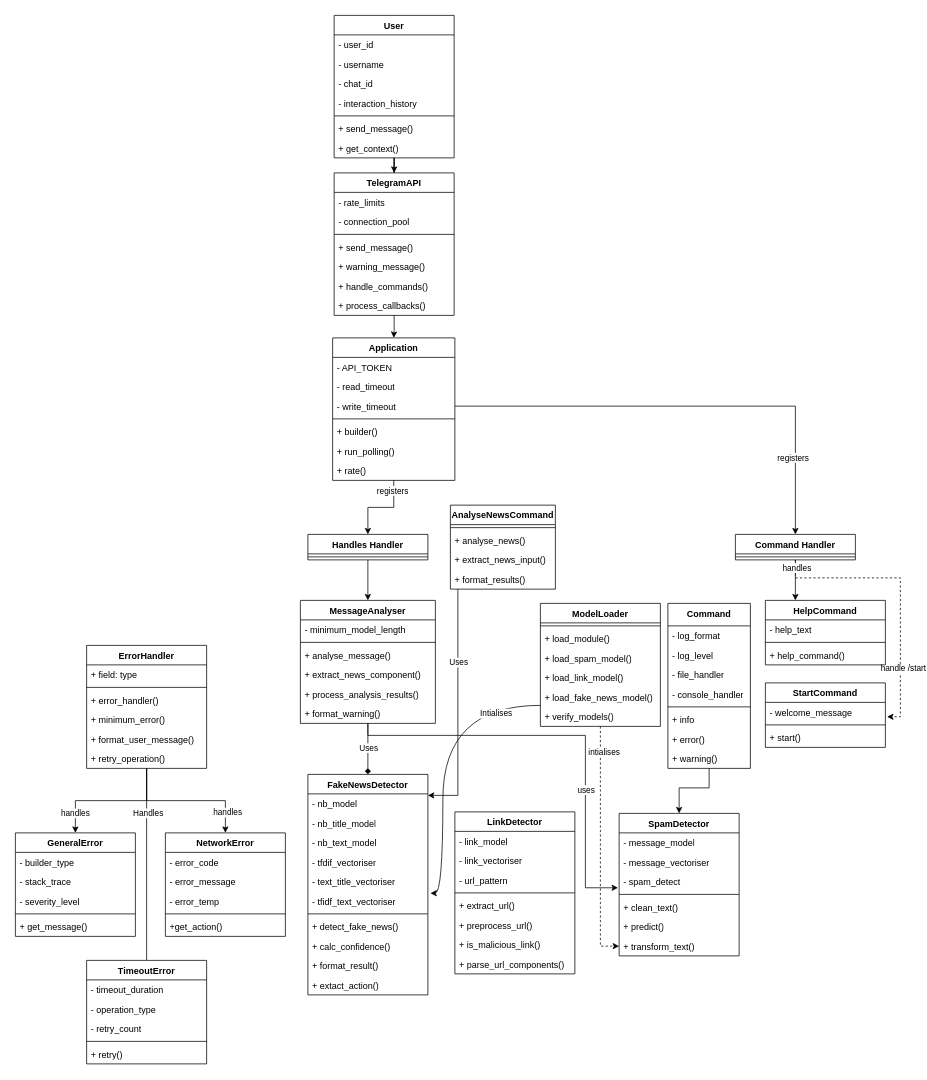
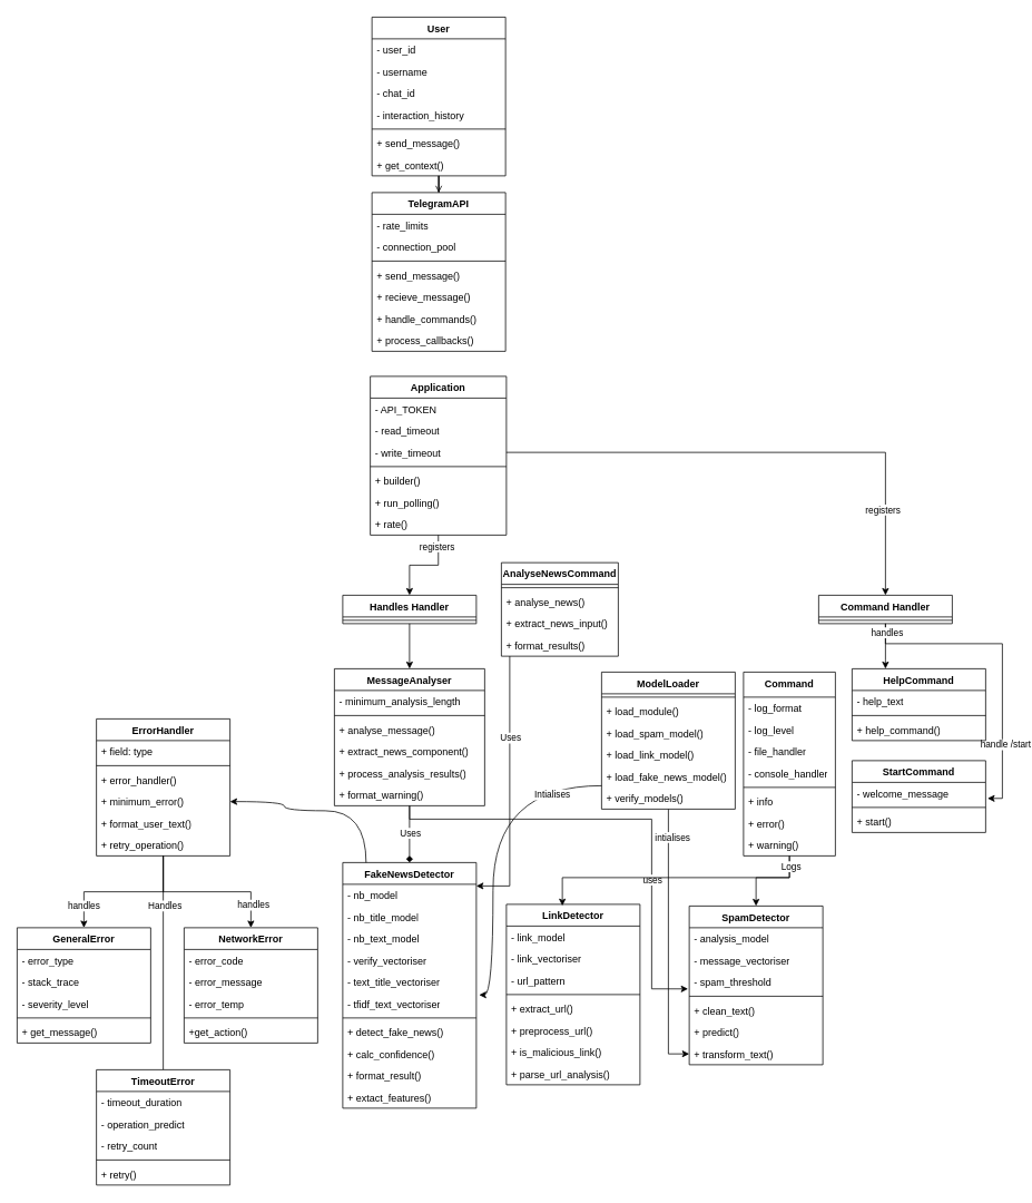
- <mxCell id="2" style="edgeStyle=orthogonalEdgeStyle;rounded=0;orthogonalLoop=1;jettySize=auto;html=1;entryX=0.5;entryY=0;entryDx=0;entryDy=0;" parent="1" source="3" target="11" edge="1"><mxGeometry relative="1" as="geometry" /></mxCell>
+ <mxCell id="2" style="edgeStyle=orthogonalEdgeStyle;rounded=0;orthogonalLoop=1;jettySize=auto;html=1;entryX=0.5;entryY=0;entryDx=0;entryDy=0;endArrow=open;" parent="1" source="3" target="11" edge="1"><mxGeometry relative="1" as="geometry" /></mxCell>
- <mxCell id="16" value="+ warning_message()" style="text;strokeColor=none;fillColor=none;align=left;verticalAlign=top;spacingLeft=4;spacingRight=4;overflow=hidden;rotatable=0;points=[[0,0.5],[1,0.5]];portConstraint=eastwest;whiteSpace=wrap;html=1;" parent="11" vertex="1"><mxGeometry y="112" width="160" height="26" as="geometry" /></mxCell>
+ <mxCell id="16" value="+ recieve_message()" style="text;strokeColor=none;fillColor=none;align=left;verticalAlign=top;spacingLeft=4;spacingRight=4;overflow=hidden;rotatable=0;points=[[0,0.5],[1,0.5]];portConstraint=eastwest;whiteSpace=wrap;html=1;" parent="11" vertex="1"><mxGeometry y="112" width="160" height="26" as="geometry" /></mxCell>
- <mxCell id="140" style="edgeStyle=orthogonalEdgeStyle;rounded=0;orthogonalLoop=1;jettySize=auto;html=1;entryX=0.5;entryY=0;entryDx=0;entryDy=0;" parent="1" source="11" target="21" edge="1"><mxGeometry relative="1" as="geometry" /></mxCell>
- <mxCell id="33" style="edgeStyle=orthogonalEdgeStyle;rounded=0;orthogonalLoop=1;jettySize=auto;html=1;entryX=1.014;entryY=0.738;entryDx=0;entryDy=0;entryPerimeter=0;dashed=1;" edge="1" parent="1" source="36" target="76"><mxGeometry relative="1" as="geometry"><Array as="points"><mxPoint x="1060" y="770" /><mxPoint x="1200" y="770" /><mxPoint x="1200" y="955" /></Array></mxGeometry></mxCell>
+ <mxCell id="33" style="edgeStyle=orthogonalEdgeStyle;rounded=0;orthogonalLoop=1;jettySize=auto;html=1;entryX=1.014;entryY=0.738;entryDx=0;entryDy=0;entryPerimeter=0;" edge="1" parent="1" source="36" target="76"><mxGeometry relative="1" as="geometry"><Array as="points"><mxPoint x="1060" y="770" /><mxPoint x="1200" y="770" /><mxPoint x="1200" y="955" /></Array></mxGeometry></mxCell>
- <mxCell id="41" value="- minimum_model_length" style="text;strokeColor=none;fillColor=none;align=left;verticalAlign=top;spacingLeft=4;spacingRight=4;overflow=hidden;rotatable=0;points=[[0,0.5],[1,0.5]];portConstraint=eastwest;whiteSpace=wrap;html=1;" parent="40" vertex="1"><mxGeometry y="26" width="180" height="26" as="geometry" /></mxCell>
+ <mxCell id="41" value="- minimum_analysis_length" style="text;strokeColor=none;fillColor=none;align=left;verticalAlign=top;spacingLeft=4;spacingRight=4;overflow=hidden;rotatable=0;points=[[0,0.5],[1,0.5]];portConstraint=eastwest;whiteSpace=wrap;html=1;" parent="40" vertex="1"><mxGeometry y="26" width="180" height="26" as="geometry" /></mxCell>
+ <mxCell id="92" style="edgeStyle=orthogonalEdgeStyle;rounded=0;orthogonalLoop=1;jettySize=auto;html=1;entryX=1;entryY=0.5;entryDx=0;entryDy=0;curved=1;exitX=0.175;exitY=0.002;exitDx=0;exitDy=0;exitPerimeter=0;" edge="1" parent="1" source="93" target="89"><mxGeometry relative="1" as="geometry"><Array as="points"><mxPoint x="438" y="970" /><mxPoint x="340" y="970" /><mxPoint x="340" y="959" /></Array></mxGeometry></mxCell>
- <mxCell id="90" value="+ format_user_message()" style="text;strokeColor=none;fillColor=none;align=left;verticalAlign=top;spacingLeft=4;spacingRight=4;overflow=hidden;rotatable=0;points=[[0,0.5],[1,0.5]];portConstraint=eastwest;whiteSpace=wrap;html=1;" parent="85" vertex="1"><mxGeometry y="112" width="160" height="26" as="geometry" /></mxCell>
+ <mxCell id="90" value="+ format_user_text()" style="text;strokeColor=none;fillColor=none;align=left;verticalAlign=top;spacingLeft=4;spacingRight=4;overflow=hidden;rotatable=0;points=[[0,0.5],[1,0.5]];portConstraint=eastwest;whiteSpace=wrap;html=1;" parent="85" vertex="1"><mxGeometry y="112" width="160" height="26" as="geometry" /></mxCell>
+ <mxCell id="149" style="edgeStyle=orthogonalEdgeStyle;rounded=0;orthogonalLoop=1;jettySize=auto;html=1;entryX=0.419;entryY=0.008;entryDx=0;entryDy=0;entryPerimeter=0;" edge="1" parent="1" source="57" target="105"><mxGeometry relative="1" as="geometry"><Array as="points"><mxPoint x="945" y="1050" /><mxPoint x="673" y="1050" /></Array></mxGeometry></mxCell>
+ <mxCell id="150" value="Logs" style="edgeLabel;html=1;align=center;verticalAlign=middle;resizable=0;points=[];" vertex="1" connectable="0" parent="149"><mxGeometry x="-0.925" y="1" relative="1" as="geometry"><mxPoint as="offset" /></mxGeometry></mxCell>
- <mxCell id="115" value="- message_model" style="text;strokeColor=none;fillColor=none;align=left;verticalAlign=top;spacingLeft=4;spacingRight=4;overflow=hidden;rotatable=0;points=[[0,0.5],[1,0.5]];portConstraint=eastwest;whiteSpace=wrap;html=1;" parent="114" vertex="1"><mxGeometry y="26" width="160" height="26" as="geometry" /></mxCell>
+ <mxCell id="115" value="- analysis_model" style="text;strokeColor=none;fillColor=none;align=left;verticalAlign=top;spacingLeft=4;spacingRight=4;overflow=hidden;rotatable=0;points=[[0,0.5],[1,0.5]];portConstraint=eastwest;whiteSpace=wrap;html=1;" parent="114" vertex="1"><mxGeometry y="26" width="160" height="26" as="geometry" /></mxCell>
- <mxCell id="66" style="edgeStyle=orthogonalEdgeStyle;rounded=0;orthogonalLoop=1;jettySize=auto;html=1;entryX=0;entryY=0.5;entryDx=0;entryDy=0;dashed=1;" edge="1" parent="1" source="68" target="121"><mxGeometry relative="1" as="geometry" /></mxCell>
+ <mxCell id="66" style="edgeStyle=orthogonalEdgeStyle;rounded=0;orthogonalLoop=1;jettySize=auto;html=1;entryX=0;entryY=0.5;entryDx=0;entryDy=0;" edge="1" parent="1" source="68" target="121"><mxGeometry relative="1" as="geometry" /></mxCell>
- <mxCell id="123" value="- builder_type" style="text;strokeColor=none;fillColor=none;align=left;verticalAlign=top;spacingLeft=4;spacingRight=4;overflow=hidden;rotatable=0;points=[[0,0.5],[1,0.5]];portConstraint=eastwest;whiteSpace=wrap;html=1;" parent="122" vertex="1"><mxGeometry y="26" width="160" height="26" as="geometry" /></mxCell>
+ <mxCell id="123" value="- error_type" style="text;strokeColor=none;fillColor=none;align=left;verticalAlign=top;spacingLeft=4;spacingRight=4;overflow=hidden;rotatable=0;points=[[0,0.5],[1,0.5]];portConstraint=eastwest;whiteSpace=wrap;html=1;" parent="122" vertex="1"><mxGeometry y="26" width="160" height="26" as="geometry" /></mxCell>
- <mxCell id="97" value="- tfdif_vectoriser" style="text;strokeColor=none;fillColor=none;align=left;verticalAlign=top;spacingLeft=4;spacingRight=4;overflow=hidden;rotatable=0;points=[[0,0.5],[1,0.5]];portConstraint=eastwest;whiteSpace=wrap;html=1;" parent="93" vertex="1"><mxGeometry y="104" width="160" height="26" as="geometry" /></mxCell>
+ <mxCell id="97" value="- verify_vectoriser" style="text;strokeColor=none;fillColor=none;align=left;verticalAlign=top;spacingLeft=4;spacingRight=4;overflow=hidden;rotatable=0;points=[[0,0.5],[1,0.5]];portConstraint=eastwest;whiteSpace=wrap;html=1;" parent="93" vertex="1"><mxGeometry y="104" width="160" height="26" as="geometry" /></mxCell>
- <mxCell id="117" value="- spam_detect" style="text;strokeColor=none;fillColor=none;align=left;verticalAlign=top;spacingLeft=4;spacingRight=4;overflow=hidden;rotatable=0;points=[[0,0.5],[1,0.5]];portConstraint=eastwest;whiteSpace=wrap;html=1;" parent="114" vertex="1"><mxGeometry y="78" width="160" height="26" as="geometry" /></mxCell>
+ <mxCell id="117" value="- spam_threshold" style="text;strokeColor=none;fillColor=none;align=left;verticalAlign=top;spacingLeft=4;spacingRight=4;overflow=hidden;rotatable=0;points=[[0,0.5],[1,0.5]];portConstraint=eastwest;whiteSpace=wrap;html=1;" parent="114" vertex="1"><mxGeometry y="78" width="160" height="26" as="geometry" /></mxCell>
- <mxCell id="113" value="+ parse_url_components()" style="text;strokeColor=none;fillColor=none;align=left;verticalAlign=top;spacingLeft=4;spacingRight=4;overflow=hidden;rotatable=0;points=[[0,0.5],[1,0.5]];portConstraint=eastwest;whiteSpace=wrap;html=1;" parent="105" vertex="1"><mxGeometry y="190" width="160" height="26" as="geometry" /></mxCell>
+ <mxCell id="113" value="+ parse_url_analysis()" style="text;strokeColor=none;fillColor=none;align=left;verticalAlign=top;spacingLeft=4;spacingRight=4;overflow=hidden;rotatable=0;points=[[0,0.5],[1,0.5]];portConstraint=eastwest;whiteSpace=wrap;html=1;" parent="105" vertex="1"><mxGeometry y="190" width="160" height="26" as="geometry" /></mxCell>
- <mxCell id="104" value="+ extact_action()" style="text;strokeColor=none;fillColor=none;align=left;verticalAlign=top;spacingLeft=4;spacingRight=4;overflow=hidden;rotatable=0;points=[[0,0.5],[1,0.5]];portConstraint=eastwest;whiteSpace=wrap;html=1;" parent="93" vertex="1"><mxGeometry y="268" width="160" height="26" as="geometry" /></mxCell>
+ <mxCell id="104" value="+ extact_features()" style="text;strokeColor=none;fillColor=none;align=left;verticalAlign=top;spacingLeft=4;spacingRight=4;overflow=hidden;rotatable=0;points=[[0,0.5],[1,0.5]];portConstraint=eastwest;whiteSpace=wrap;html=1;" parent="93" vertex="1"><mxGeometry y="268" width="160" height="26" as="geometry" /></mxCell>
- <mxCell id="130" value="- operation_type" style="text;strokeColor=none;fillColor=none;align=left;verticalAlign=top;spacingLeft=4;spacingRight=4;overflow=hidden;rotatable=0;points=[[0,0.5],[1,0.5]];portConstraint=eastwest;whiteSpace=wrap;html=1;" parent="128" vertex="1"><mxGeometry y="52" width="160" height="26" as="geometry" /></mxCell>
+ <mxCell id="130" value="- operation_predict" style="text;strokeColor=none;fillColor=none;align=left;verticalAlign=top;spacingLeft=4;spacingRight=4;overflow=hidden;rotatable=0;points=[[0,0.5],[1,0.5]];portConstraint=eastwest;whiteSpace=wrap;html=1;" parent="128" vertex="1"><mxGeometry y="52" width="160" height="26" as="geometry" /></mxCell>
